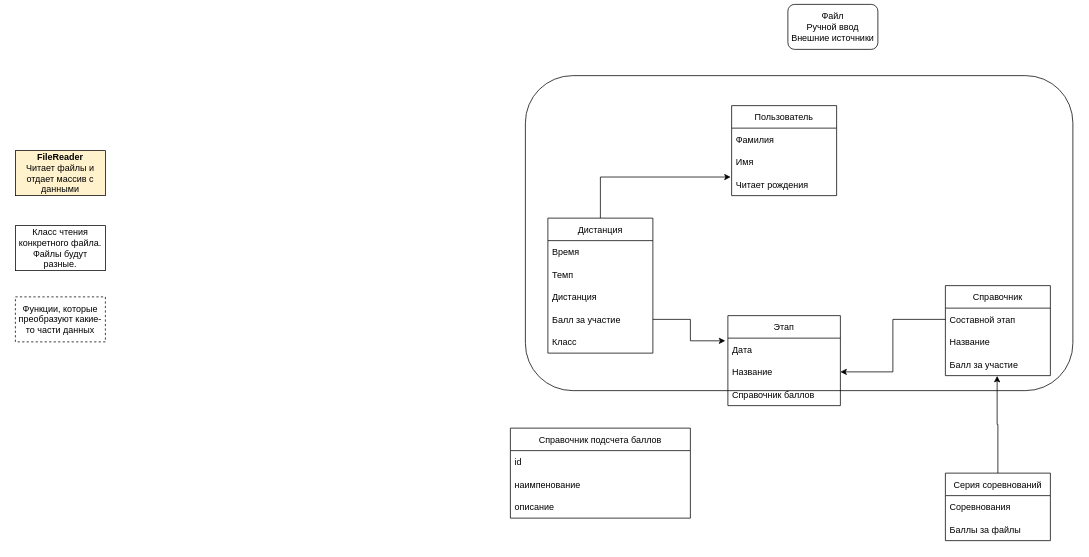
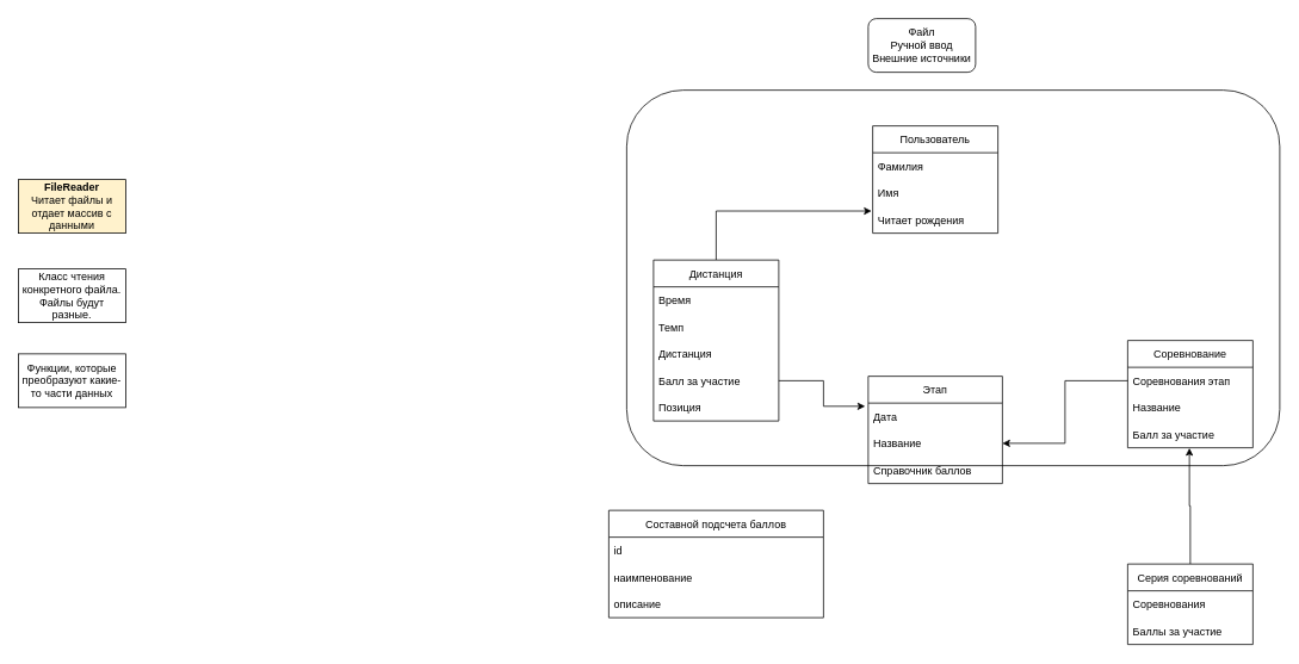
- <mxCell id="26" value="Файл&lt;br&gt;Ручной ввод&lt;br&gt;Внешние источники" style="rounded=1;whiteSpace=wrap;html=1;" parent="1" vertex="1"><mxGeometry x="1050" y="5" width="120" height="60" as="geometry" /></mxCell>
+ <mxCell id="26" value="Файл&lt;br&gt;Ручной ввод&lt;br&gt;Внешние источники" style="rounded=1;whiteSpace=wrap;html=1;" parent="1" vertex="1"><mxGeometry x="970" y="20" width="120" height="60" as="geometry" /></mxCell>
- <mxCell id="22" value="Справочник" style="swimlane;fontStyle=0;childLayout=stackLayout;horizontal=1;startSize=30;horizontalStack=0;resizeParent=1;resizeParentMax=0;resizeLast=0;collapsible=1;marginBottom=0;" parent="1" vertex="1"><mxGeometry x="1260" y="380" width="140" height="120" as="geometry"><mxRectangle x="650" y="130" width="110" height="30" as="alternateBounds" /></mxGeometry></mxCell>
+ <mxCell id="22" value="Соревнование" style="swimlane;fontStyle=0;childLayout=stackLayout;horizontal=1;startSize=30;horizontalStack=0;resizeParent=1;resizeParentMax=0;resizeLast=0;collapsible=1;marginBottom=0;" parent="1" vertex="1"><mxGeometry x="1260" y="380" width="140" height="120" as="geometry"><mxRectangle x="650" y="130" width="110" height="30" as="alternateBounds" /></mxGeometry></mxCell>
- <mxCell id="35" value="Функции, которые преобразуют какие-то части данных" style="rounded=0;whiteSpace=wrap;html=1;dashed=1;" parent="1" vertex="1"><mxGeometry x="20" y="395" width="120" height="60" as="geometry" /></mxCell>
+ <mxCell id="35" value="Функции, которые преобразуют какие-то части данных" style="rounded=0;whiteSpace=wrap;html=1;" parent="1" vertex="1"><mxGeometry x="20" y="395" width="120" height="60" as="geometry" /></mxCell>
- <mxCell id="23" value="Составной этап" style="text;strokeColor=none;fillColor=none;align=left;verticalAlign=middle;spacingLeft=4;spacingRight=4;overflow=hidden;points=[[0,0.5],[1,0.5]];portConstraint=eastwest;rotatable=0;" parent="22" vertex="1"><mxGeometry y="30" width="140" height="30" as="geometry" /></mxCell>
+ <mxCell id="23" value="Соревнования этап" style="text;strokeColor=none;fillColor=none;align=left;verticalAlign=middle;spacingLeft=4;spacingRight=4;overflow=hidden;points=[[0,0.5],[1,0.5]];portConstraint=eastwest;rotatable=0;" parent="22" vertex="1"><mxGeometry y="30" width="140" height="30" as="geometry" /></mxCell>
- <mxCell id="13" value="Класс" style="text;strokeColor=none;fillColor=none;align=left;verticalAlign=middle;spacingLeft=4;spacingRight=4;overflow=hidden;points=[[0,0.5],[1,0.5]];portConstraint=eastwest;rotatable=0;" parent="8" vertex="1"><mxGeometry y="150" width="140" height="30" as="geometry" /></mxCell>
+ <mxCell id="13" value="Позиция" style="text;strokeColor=none;fillColor=none;align=left;verticalAlign=middle;spacingLeft=4;spacingRight=4;overflow=hidden;points=[[0,0.5],[1,0.5]];portConstraint=eastwest;rotatable=0;" parent="8" vertex="1"><mxGeometry y="150" width="140" height="30" as="geometry" /></mxCell>
- <mxCell id="27" value="Справочник подсчета баллов" style="swimlane;fontStyle=0;childLayout=stackLayout;horizontal=1;startSize=30;horizontalStack=0;resizeParent=1;resizeParentMax=0;resizeLast=0;collapsible=1;marginBottom=0;" parent="1" vertex="1"><mxGeometry x="680" y="570" width="240" height="120" as="geometry" /></mxCell>
+ <mxCell id="27" value="Составной подсчета баллов" style="swimlane;fontStyle=0;childLayout=stackLayout;horizontal=1;startSize=30;horizontalStack=0;resizeParent=1;resizeParentMax=0;resizeLast=0;collapsible=1;marginBottom=0;" parent="1" vertex="1"><mxGeometry x="680" y="570" width="240" height="120" as="geometry" /></mxCell>
- <mxCell id="21" value="Баллы за файлы" style="text;strokeColor=none;fillColor=none;align=left;verticalAlign=middle;spacingLeft=4;spacingRight=4;overflow=hidden;points=[[0,0.5],[1,0.5]];portConstraint=eastwest;rotatable=0;" parent="19" vertex="1"><mxGeometry y="60" width="140" height="30" as="geometry" /></mxCell>
+ <mxCell id="21" value="Баллы за участие" style="text;strokeColor=none;fillColor=none;align=left;verticalAlign=middle;spacingLeft=4;spacingRight=4;overflow=hidden;points=[[0,0.5],[1,0.5]];portConstraint=eastwest;rotatable=0;" parent="19" vertex="1"><mxGeometry y="60" width="140" height="30" as="geometry" /></mxCell>
